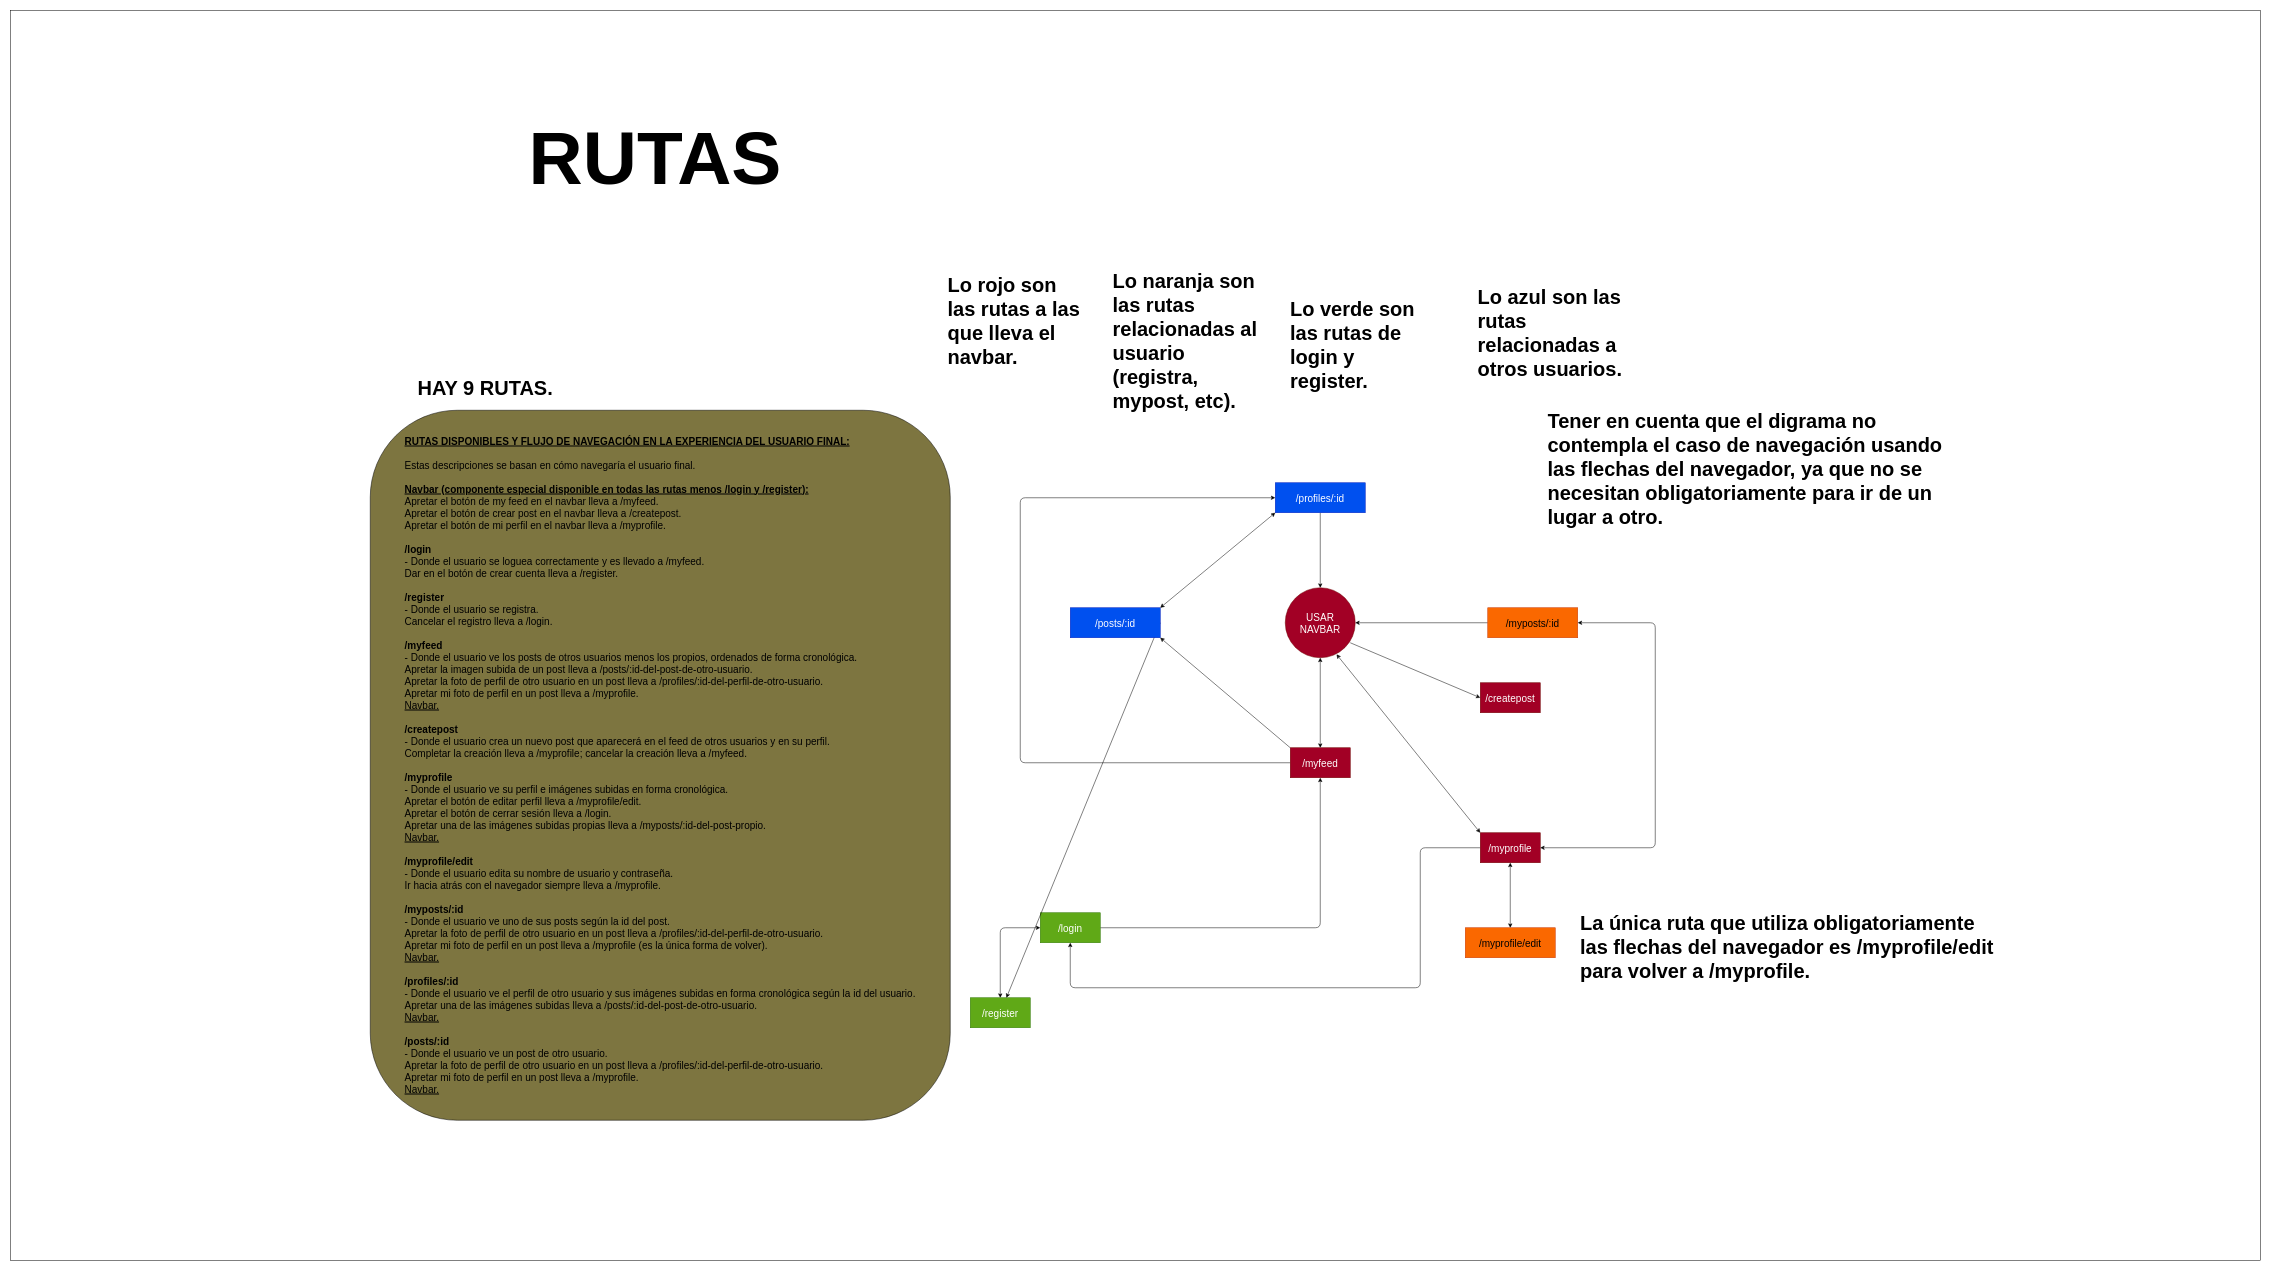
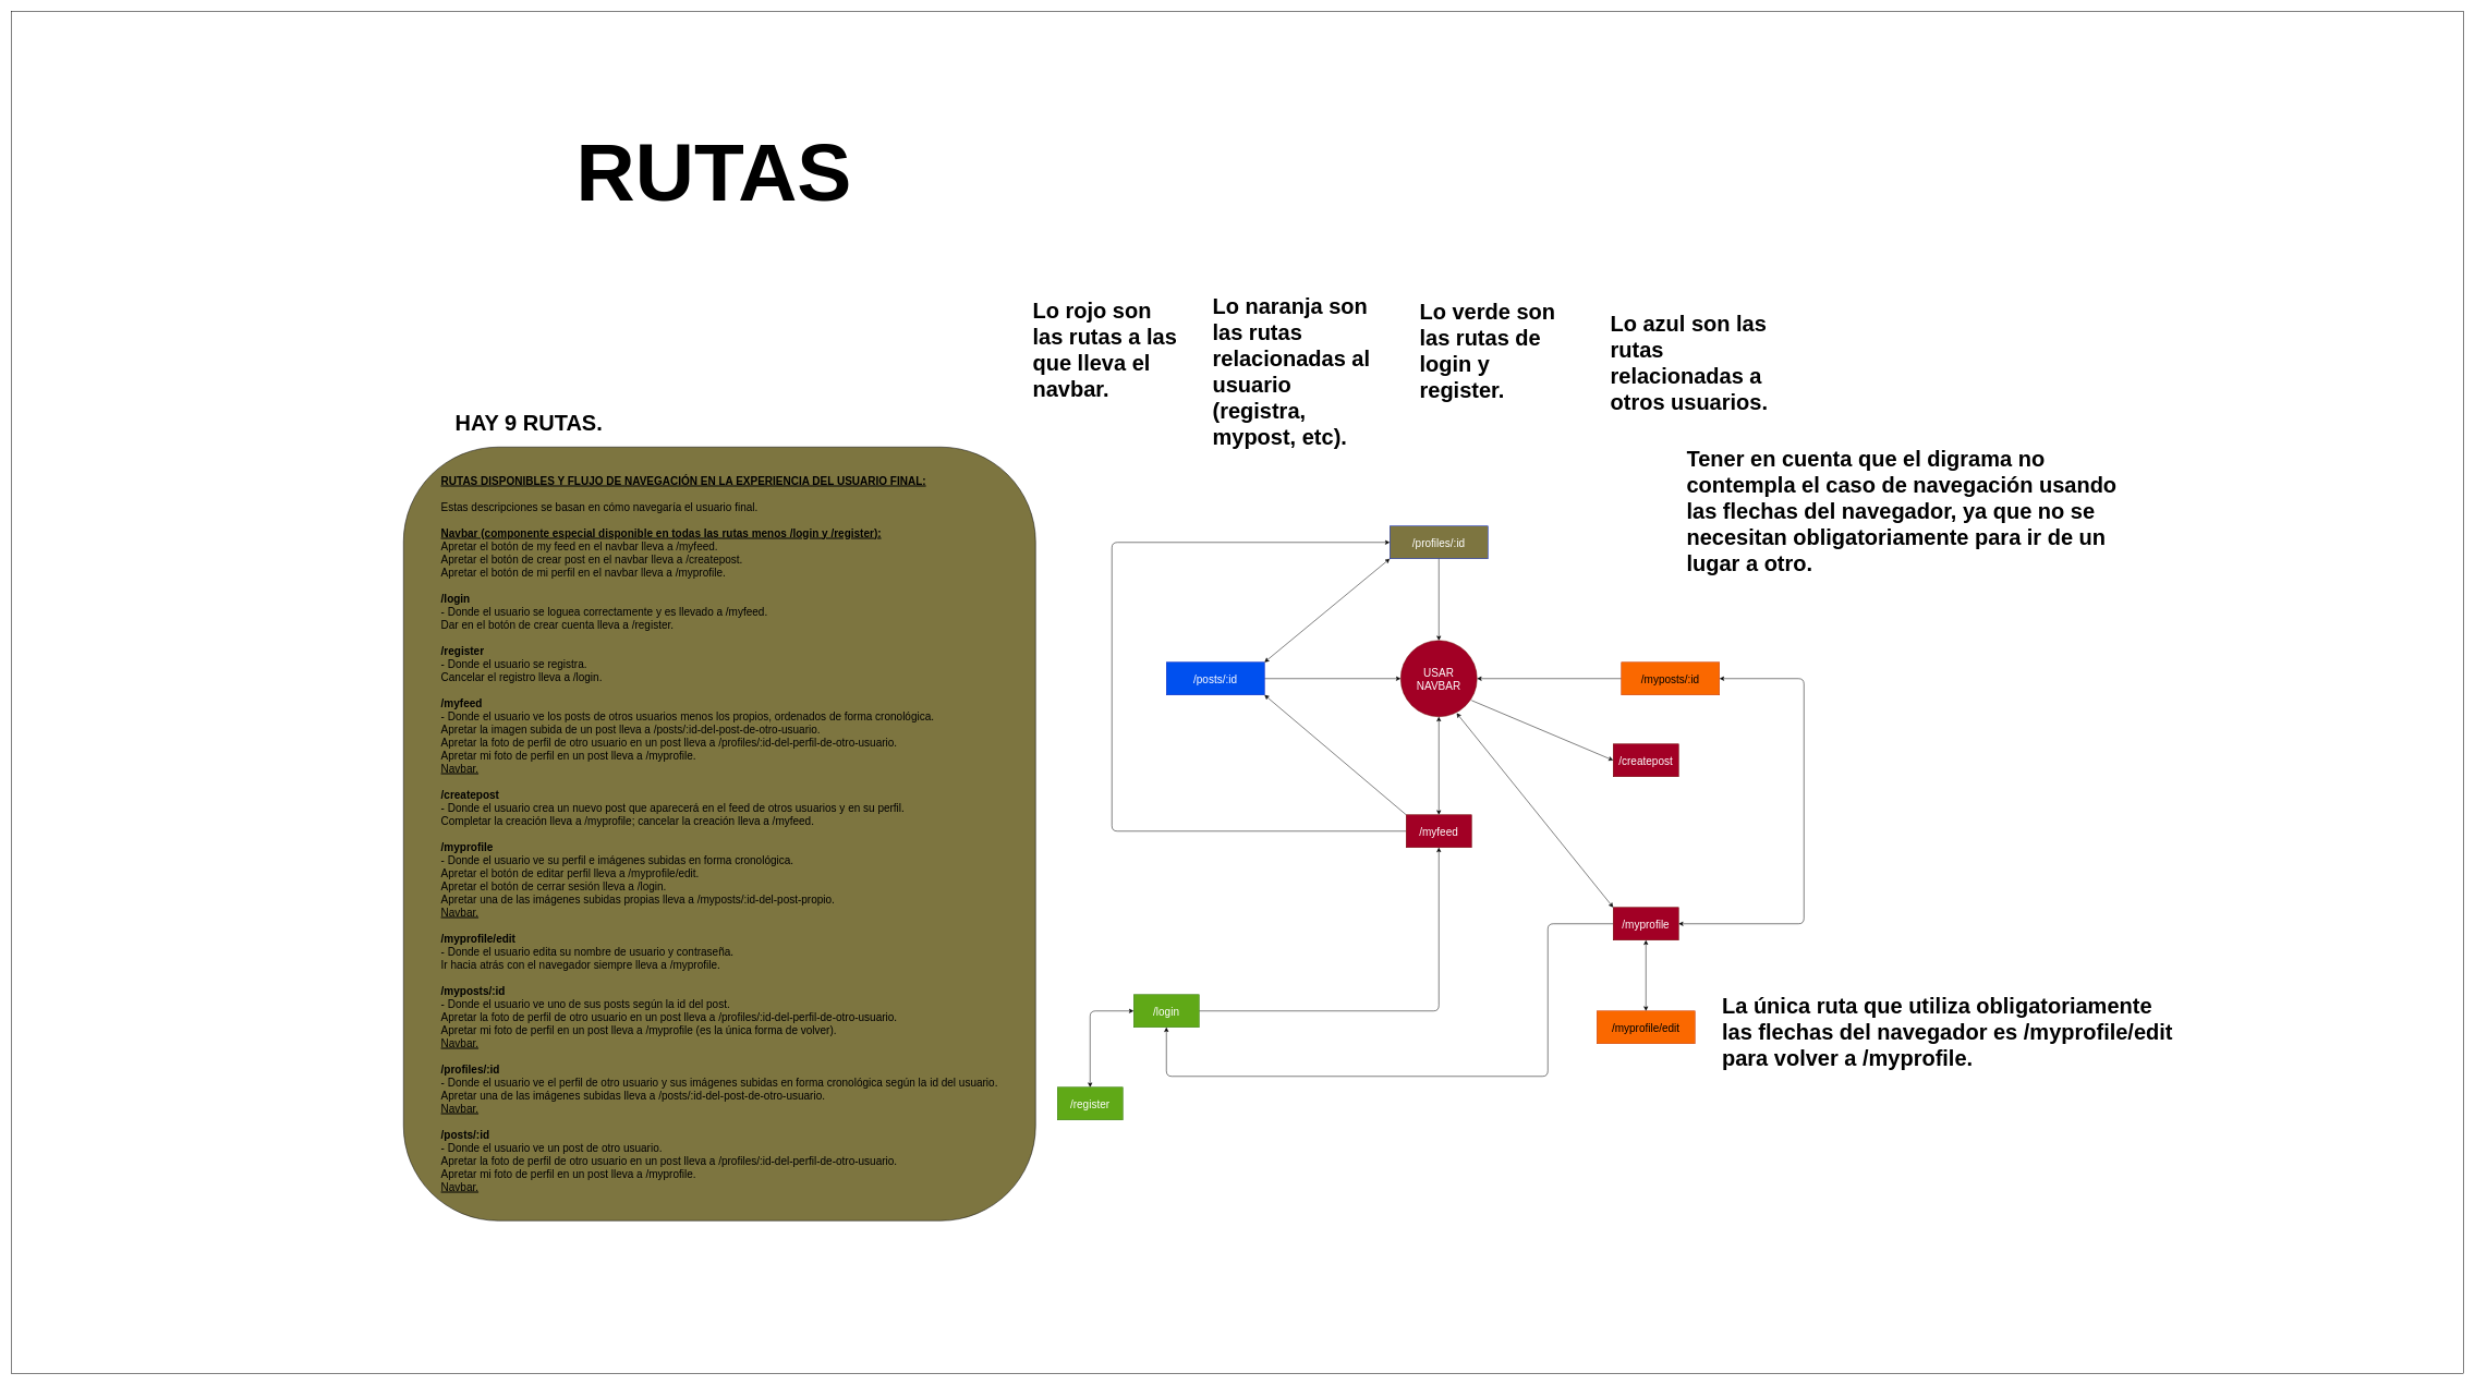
- <mxCell id="32" value="&lt;h1&gt;Lo verde son las rutas de login y register.&lt;/h1&gt;" style="text;html=1;strokeColor=none;fillColor=none;spacing=5;spacingTop=-20;whiteSpace=wrap;overflow=hidden;rounded=0;labelBackgroundColor=none;fontSize=20;" parent="1" vertex="1"><mxGeometry x="2575" y="576.25" width="300" height="263.75" as="geometry" /></mxCell>
+ <mxCell id="32" value="&lt;h1&gt;Lo verde son las rutas de login y register.&lt;/h1&gt;" style="text;html=1;strokeColor=none;fillColor=none;spacing=5;spacingTop=-20;whiteSpace=wrap;overflow=hidden;rounded=0;labelBackgroundColor=none;fontSize=20;" parent="1" vertex="1"><mxGeometry x="2600" y="531.25" width="300" height="263.75" as="geometry" /></mxCell>
- <mxCell id="17" value="/profiles/:id" style="rounded=0;whiteSpace=wrap;html=1;fontSize=20;fillColor=#0050ef;fontColor=#ffffff;strokeColor=#001DBC;" parent="1" vertex="1"><mxGeometry x="2550" y="965" width="180" height="60" as="geometry" /></mxCell>
+ <mxCell id="17" value="/profiles/:id" style="rounded=0;whiteSpace=wrap;html=1;fontSize=20;fillColor=#7d7540;fontColor=#ffffff;strokeColor=#001DBC;" parent="1" vertex="1"><mxGeometry x="2550" y="965" width="180" height="60" as="geometry" /></mxCell>
- <mxCell id="18" style="edgeStyle=none;html=1;exitX=1;exitY=0.5;exitDx=0;exitDy=0;" parent="1" source="19" target="6" edge="1"><mxGeometry relative="1" as="geometry" /></mxCell>
+ <mxCell id="18" style="edgeStyle=none;html=1;exitX=1;exitY=0.5;exitDx=0;exitDy=0;entryX=0;entryY=0.5;entryDx=0;entryDy=0;" parent="1" source="19" target="23" edge="1"><mxGeometry relative="1" as="geometry" /></mxCell>
